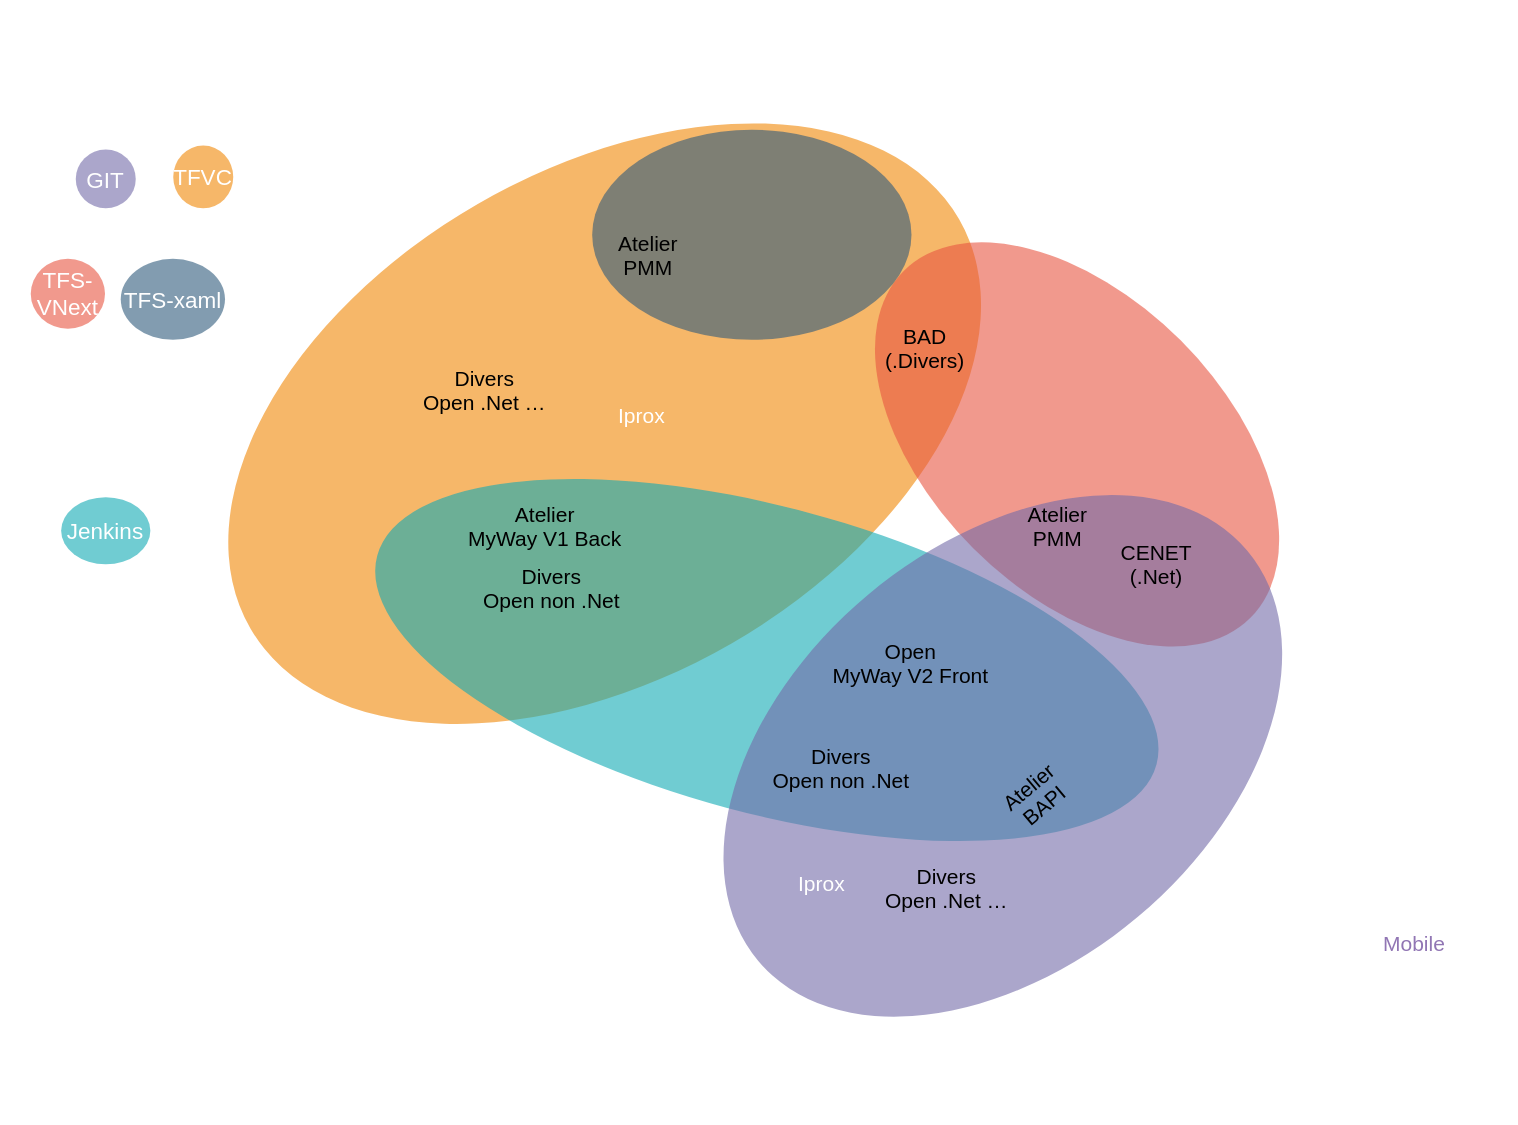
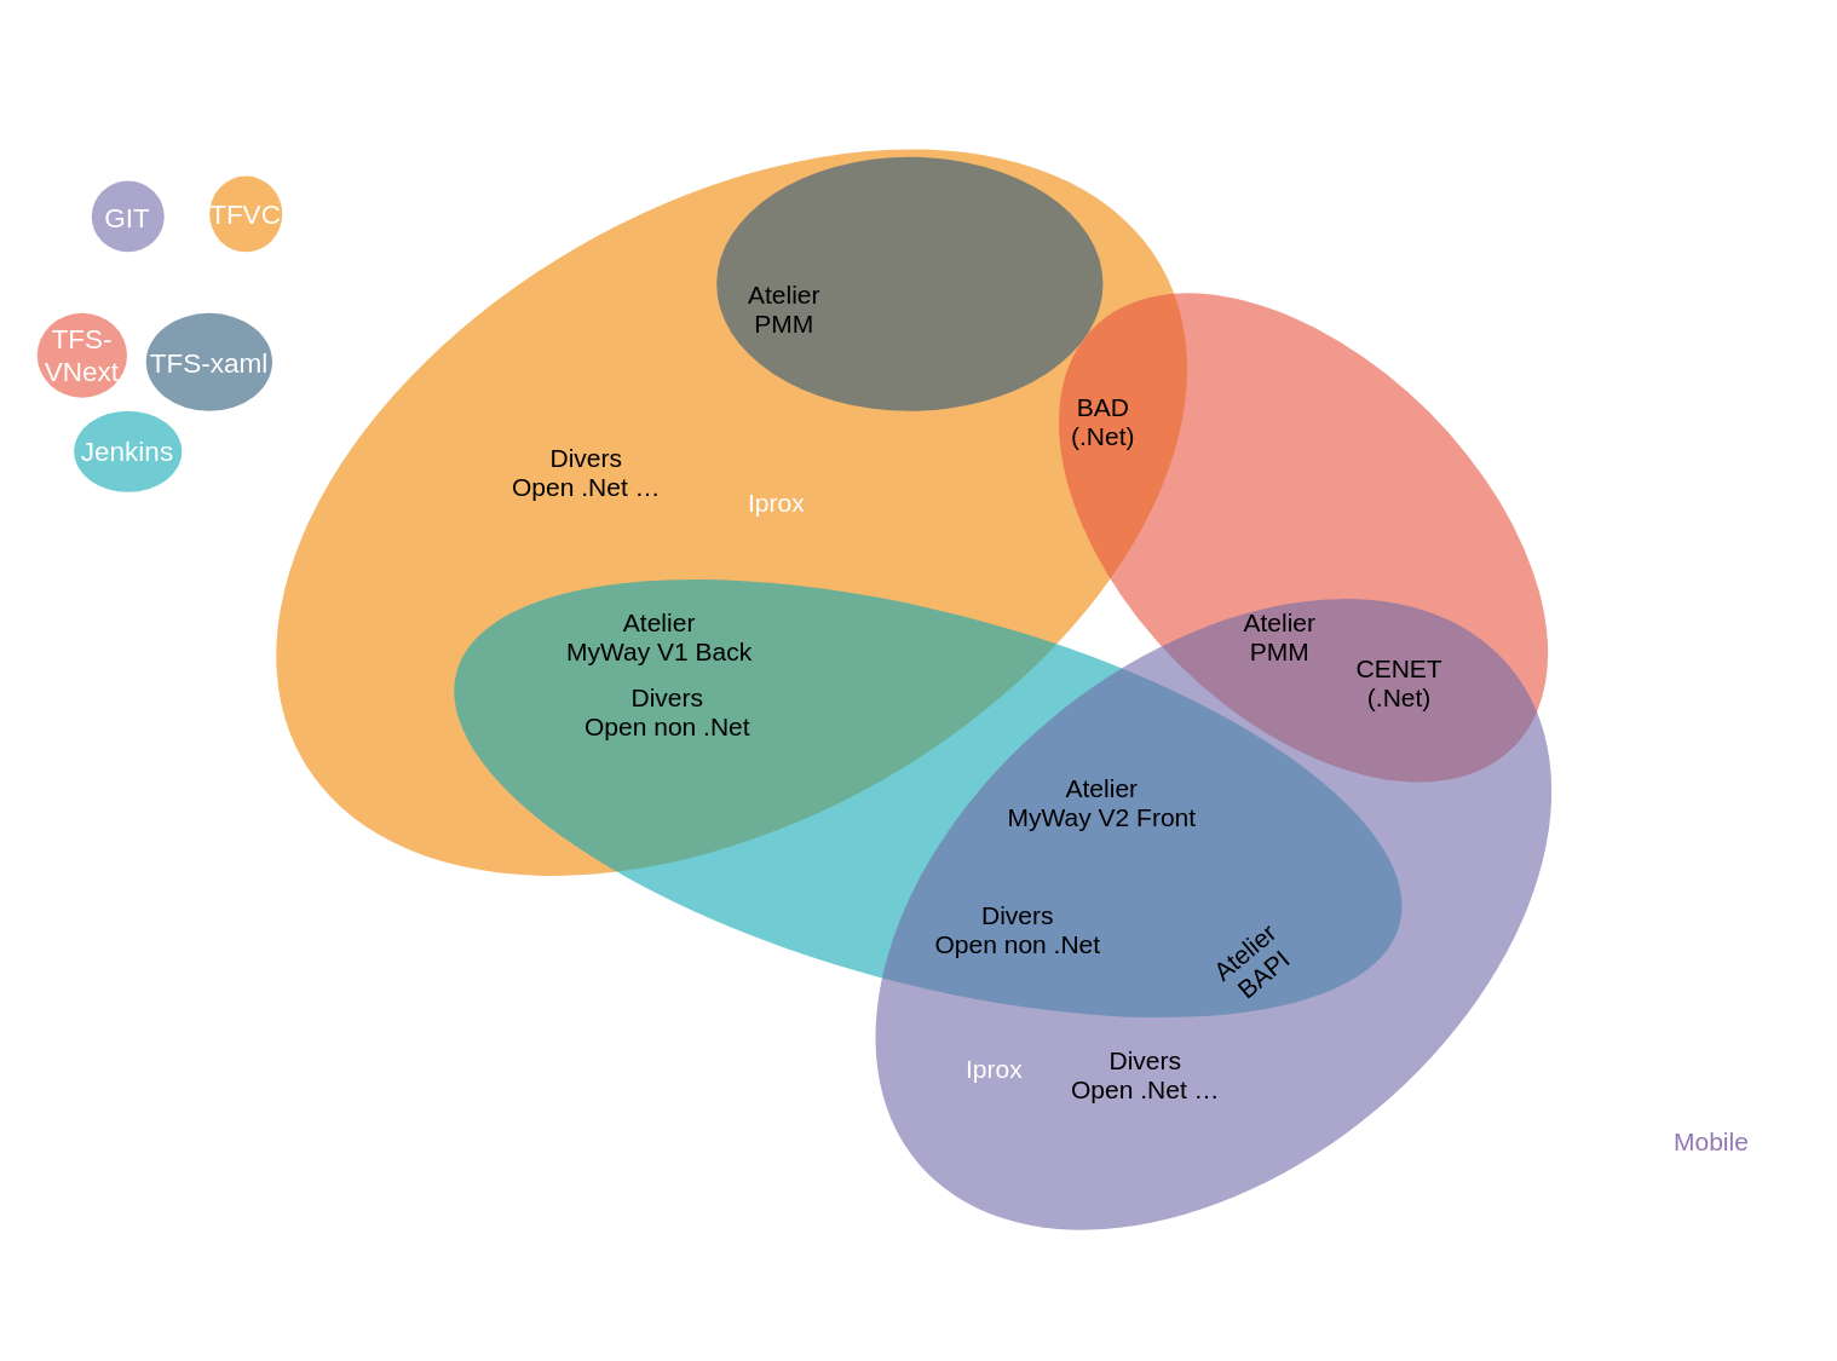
- <mxCell id="16" value="&lt;p style=&quot;line-height: normal ; margin-top: 0pt ; margin-bottom: 0pt ; margin-right: 0in ; text-align: center ; direction: ltr ; unicode-bidi: embed&quot;&gt;&lt;span style=&quot;font-size: 10.5pt ; font-family: &amp;quot;arial&amp;quot; ; font-variant: normal ; color: black ; text-transform: none ; font-weight: normal ; font-style: normal&quot;&gt;BAD&#10;(.Divers)&lt;/span&gt;&lt;/p&gt;" style="text;whiteSpace=wrap;html=1;fontColor=#FFFFFF;" vertex="1" parent="1"><mxGeometry x="588.36" y="142.67" width="60" height="50" as="geometry" /></mxCell>
+ <mxCell id="16" value="&lt;p style=&quot;line-height: normal ; margin-top: 0pt ; margin-bottom: 0pt ; margin-right: 0in ; text-align: center ; direction: ltr ; unicode-bidi: embed&quot;&gt;&lt;span style=&quot;font-size: 10.5pt ; font-family: &amp;quot;arial&amp;quot; ; font-variant: normal ; color: black ; text-transform: none ; font-weight: normal ; font-style: normal&quot;&gt;BAD&#10;(.Net)&lt;/span&gt;&lt;/p&gt;" style="text;whiteSpace=wrap;html=1;fontColor=#FFFFFF;" vertex="1" parent="1"><mxGeometry x="588.36" y="142.67" width="60" height="50" as="geometry" /></mxCell>
- <mxCell id="12" value="Jenkins" style="ellipse;whiteSpace=wrap;fillColor=#12aab5;opacity=60;strokeColor=none;html=1;fontSize=15;fontColor=#FFFFFF;" parent="1" vertex="1"><mxGeometry x="40.25" y="265.02" width="59.5" height="44.61" as="geometry" /></mxCell>
+ <mxCell id="12" value="Jenkins" style="ellipse;whiteSpace=wrap;fillColor=#12aab5;opacity=60;strokeColor=none;html=1;fontSize=15;fontColor=#FFFFFF;" parent="1" vertex="1"><mxGeometry x="40.25" y="160.02" width="59.5" height="44.61" as="geometry" /></mxCell>
- <mxCell id="15" value="&lt;p style=&quot;line-height: normal ; margin-top: 0pt ; margin-bottom: 0pt ; margin-right: 0in ; text-align: center ; direction: ltr ; unicode-bidi: embed&quot;&gt;&lt;span style=&quot;font-size: 10.5pt ; font-family: &amp;quot;arial&amp;quot; ; font-variant: normal ; color: black ; text-transform: none ; font-weight: normal ; font-style: normal&quot;&gt;Open&#10;MyWay V2 Front&lt;/span&gt;&lt;/p&gt;" style="text;whiteSpace=wrap;html=1;fontColor=#FFFFFF;" vertex="1" parent="1"><mxGeometry x="553.36" y="353" width="130" height="50" as="geometry" /></mxCell>
+ <mxCell id="15" value="&lt;p style=&quot;line-height: normal ; margin-top: 0pt ; margin-bottom: 0pt ; margin-right: 0in ; text-align: center ; direction: ltr ; unicode-bidi: embed&quot;&gt;&lt;span style=&quot;font-size: 10.5pt ; font-family: &amp;quot;arial&amp;quot; ; font-variant: normal ; color: black ; text-transform: none ; font-weight: normal ; font-style: normal&quot;&gt;Atelier&#10;MyWay V2 Front&lt;/span&gt;&lt;/p&gt;" style="text;whiteSpace=wrap;html=1;fontColor=#FFFFFF;" vertex="1" parent="1"><mxGeometry x="553.36" y="353" width="130" height="50" as="geometry" /></mxCell>
